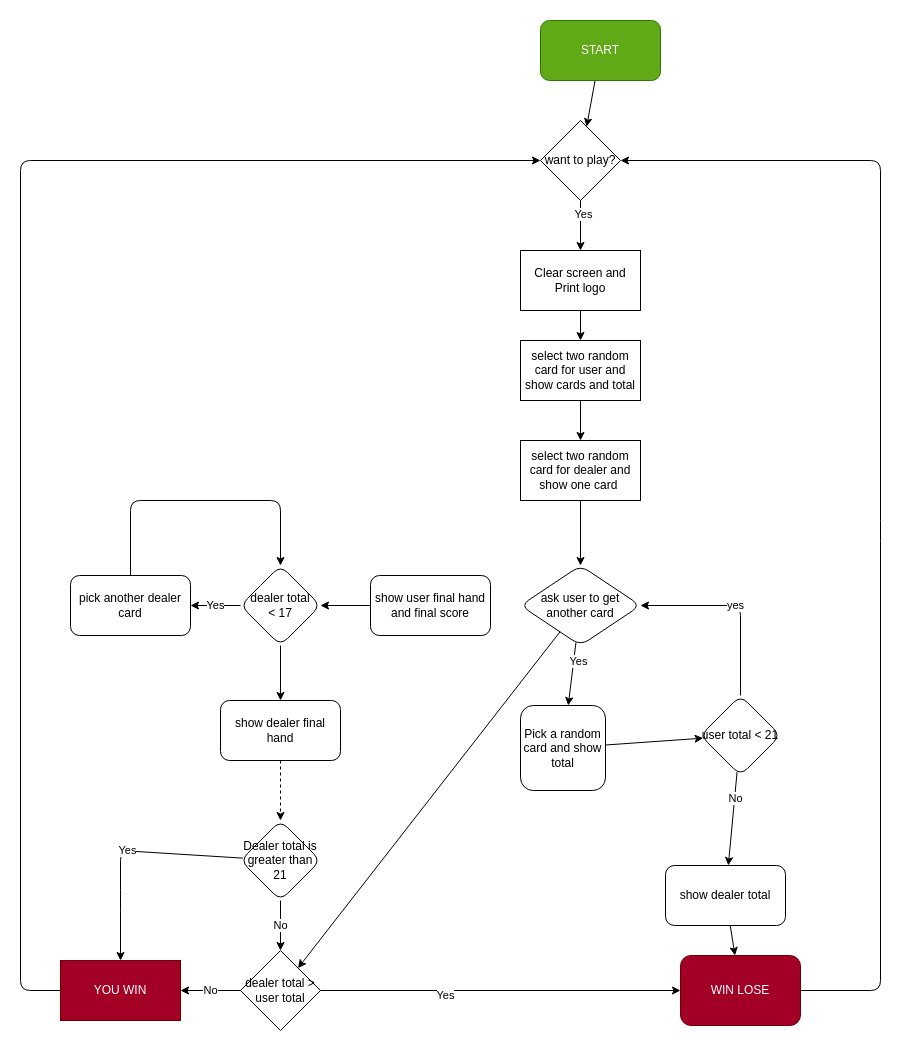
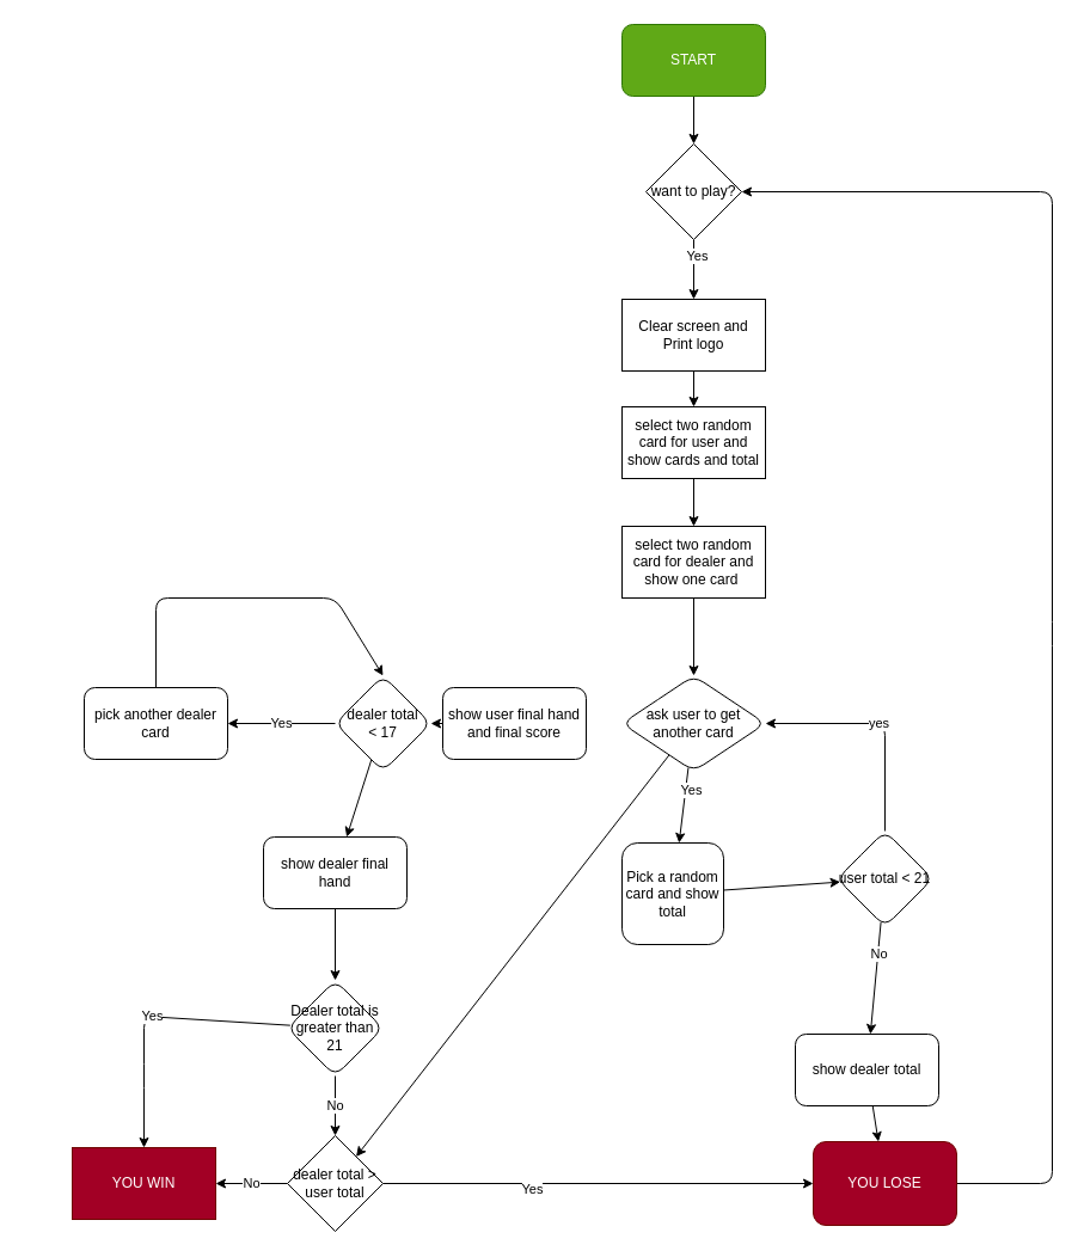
- <mxCell id="3" value="START" style="rounded=1;whiteSpace=wrap;html=1;fillColor=#60a917;fontColor=#ffffff;strokeColor=#2D7600;" parent="1" vertex="1"><mxGeometry x="540" y="20" width="120" height="60" as="geometry" /></mxCell>
+ <mxCell id="3" value="START" style="rounded=1;whiteSpace=wrap;html=1;fillColor=#60a917;fontColor=#ffffff;strokeColor=#2D7600;" parent="1" vertex="1"><mxGeometry x="520" y="20" width="120" height="60" as="geometry" /></mxCell>
- <mxCell id="30" style="edgeStyle=none;html=1;entryX=0;entryY=0.5;entryDx=0;entryDy=0;exitX=0;exitY=0.5;exitDx=0;exitDy=0;" parent="1" source="31" target="34" edge="1"><mxGeometry relative="1" as="geometry"><Array as="points"><mxPoint x="20" y="990" /><mxPoint x="20" y="160" /></Array></mxGeometry></mxCell>
- <mxCell id="16" value="dealer total &lt;br&gt;&amp;lt; 17" style="rhombus;whiteSpace=wrap;html=1;rounded=1;" parent="1" vertex="1"><mxGeometry x="240" y="565" width="80" height="80" as="geometry" /></mxCell>
+ <mxCell id="16" value="dealer total &lt;br&gt;&amp;lt; 17" style="rhombus;whiteSpace=wrap;html=1;rounded=1;" parent="1" vertex="1"><mxGeometry x="280" y="565" width="80" height="80" as="geometry" /></mxCell>
- <mxCell id="44" value="" style="edgeStyle=none;html=1;dashed=1;" parent="1" source="45" target="21" edge="1"><mxGeometry relative="1" as="geometry" /></mxCell>
+ <mxCell id="44" value="" style="edgeStyle=none;html=1;" parent="1" source="45" target="21" edge="1"><mxGeometry relative="1" as="geometry" /></mxCell>
- <mxCell id="25" value="WIN LOSE" style="whiteSpace=wrap;html=1;rounded=1;fillColor=#a20025;fontColor=#ffffff;strokeColor=#6F0000;" parent="1" vertex="1"><mxGeometry x="680" y="955" width="120" height="70" as="geometry" /></mxCell>
+ <mxCell id="25" value="YOU LOSE" style="whiteSpace=wrap;html=1;rounded=1;fillColor=#a20025;fontColor=#ffffff;strokeColor=#6F0000;" parent="1" vertex="1"><mxGeometry x="680" y="955" width="120" height="70" as="geometry" /></mxCell>
